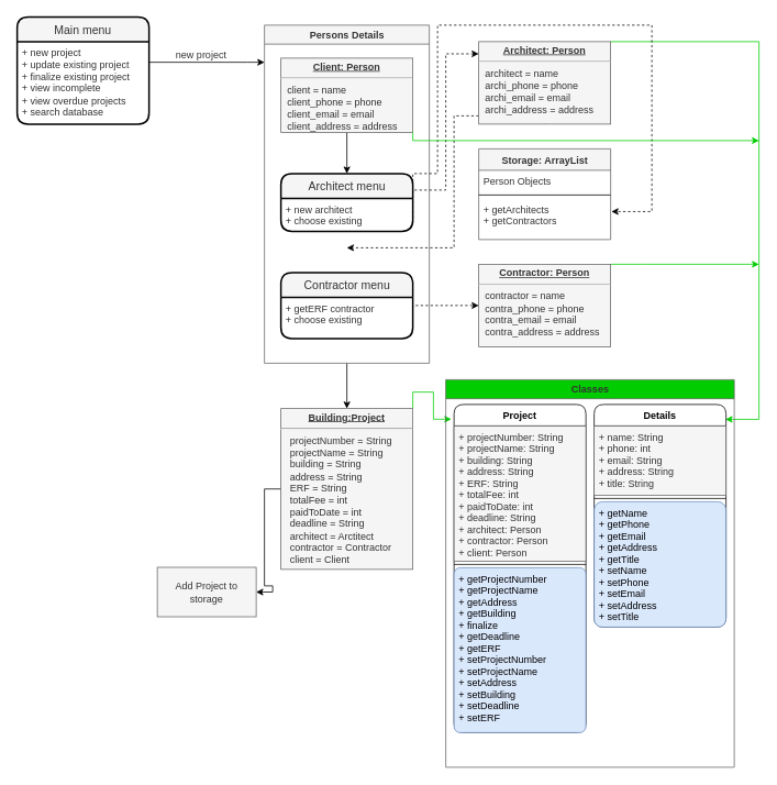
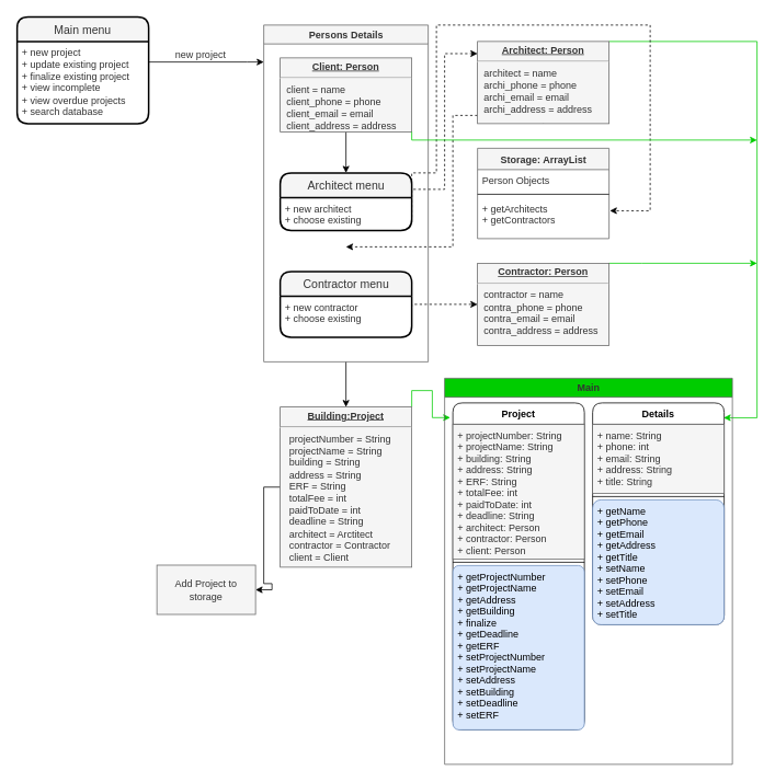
- <mxCell id="11" value="+ getERF contractor&lt;br&gt;+ choose existing" style="align=left;strokeColor=none;fillColor=none;spacingLeft=4;fontSize=12;verticalAlign=top;resizable=0;rotatable=0;part=1;rounded=0;fontFamily=Helvetica;fontColor=#333333;html=1;" parent="10" vertex="1"><mxGeometry y="30" width="160" height="50" as="geometry" /></mxCell>
+ <mxCell id="11" value="+ new contractor&lt;br&gt;+ choose existing" style="align=left;strokeColor=none;fillColor=none;spacingLeft=4;fontSize=12;verticalAlign=top;resizable=0;rotatable=0;part=1;rounded=0;fontFamily=Helvetica;fontColor=#333333;html=1;" parent="10" vertex="1"><mxGeometry y="30" width="160" height="50" as="geometry" /></mxCell>
- <mxCell id="30" value="Classes" style="swimlane;rounded=0;fontFamily=Helvetica;fontSize=12;fontColor=#333333;strokeColor=#666666;fillColor=#00CC00;gradientColor=none;html=1;" parent="1" vertex="1"><mxGeometry x="540" y="460" width="350" height="470" as="geometry" /></mxCell>
+ <mxCell id="30" value="Main" style="swimlane;rounded=0;fontFamily=Helvetica;fontSize=12;fontColor=#333333;strokeColor=#666666;fillColor=#00CC00;gradientColor=none;html=1;" parent="1" vertex="1"><mxGeometry x="540" y="460" width="350" height="470" as="geometry" /></mxCell>
